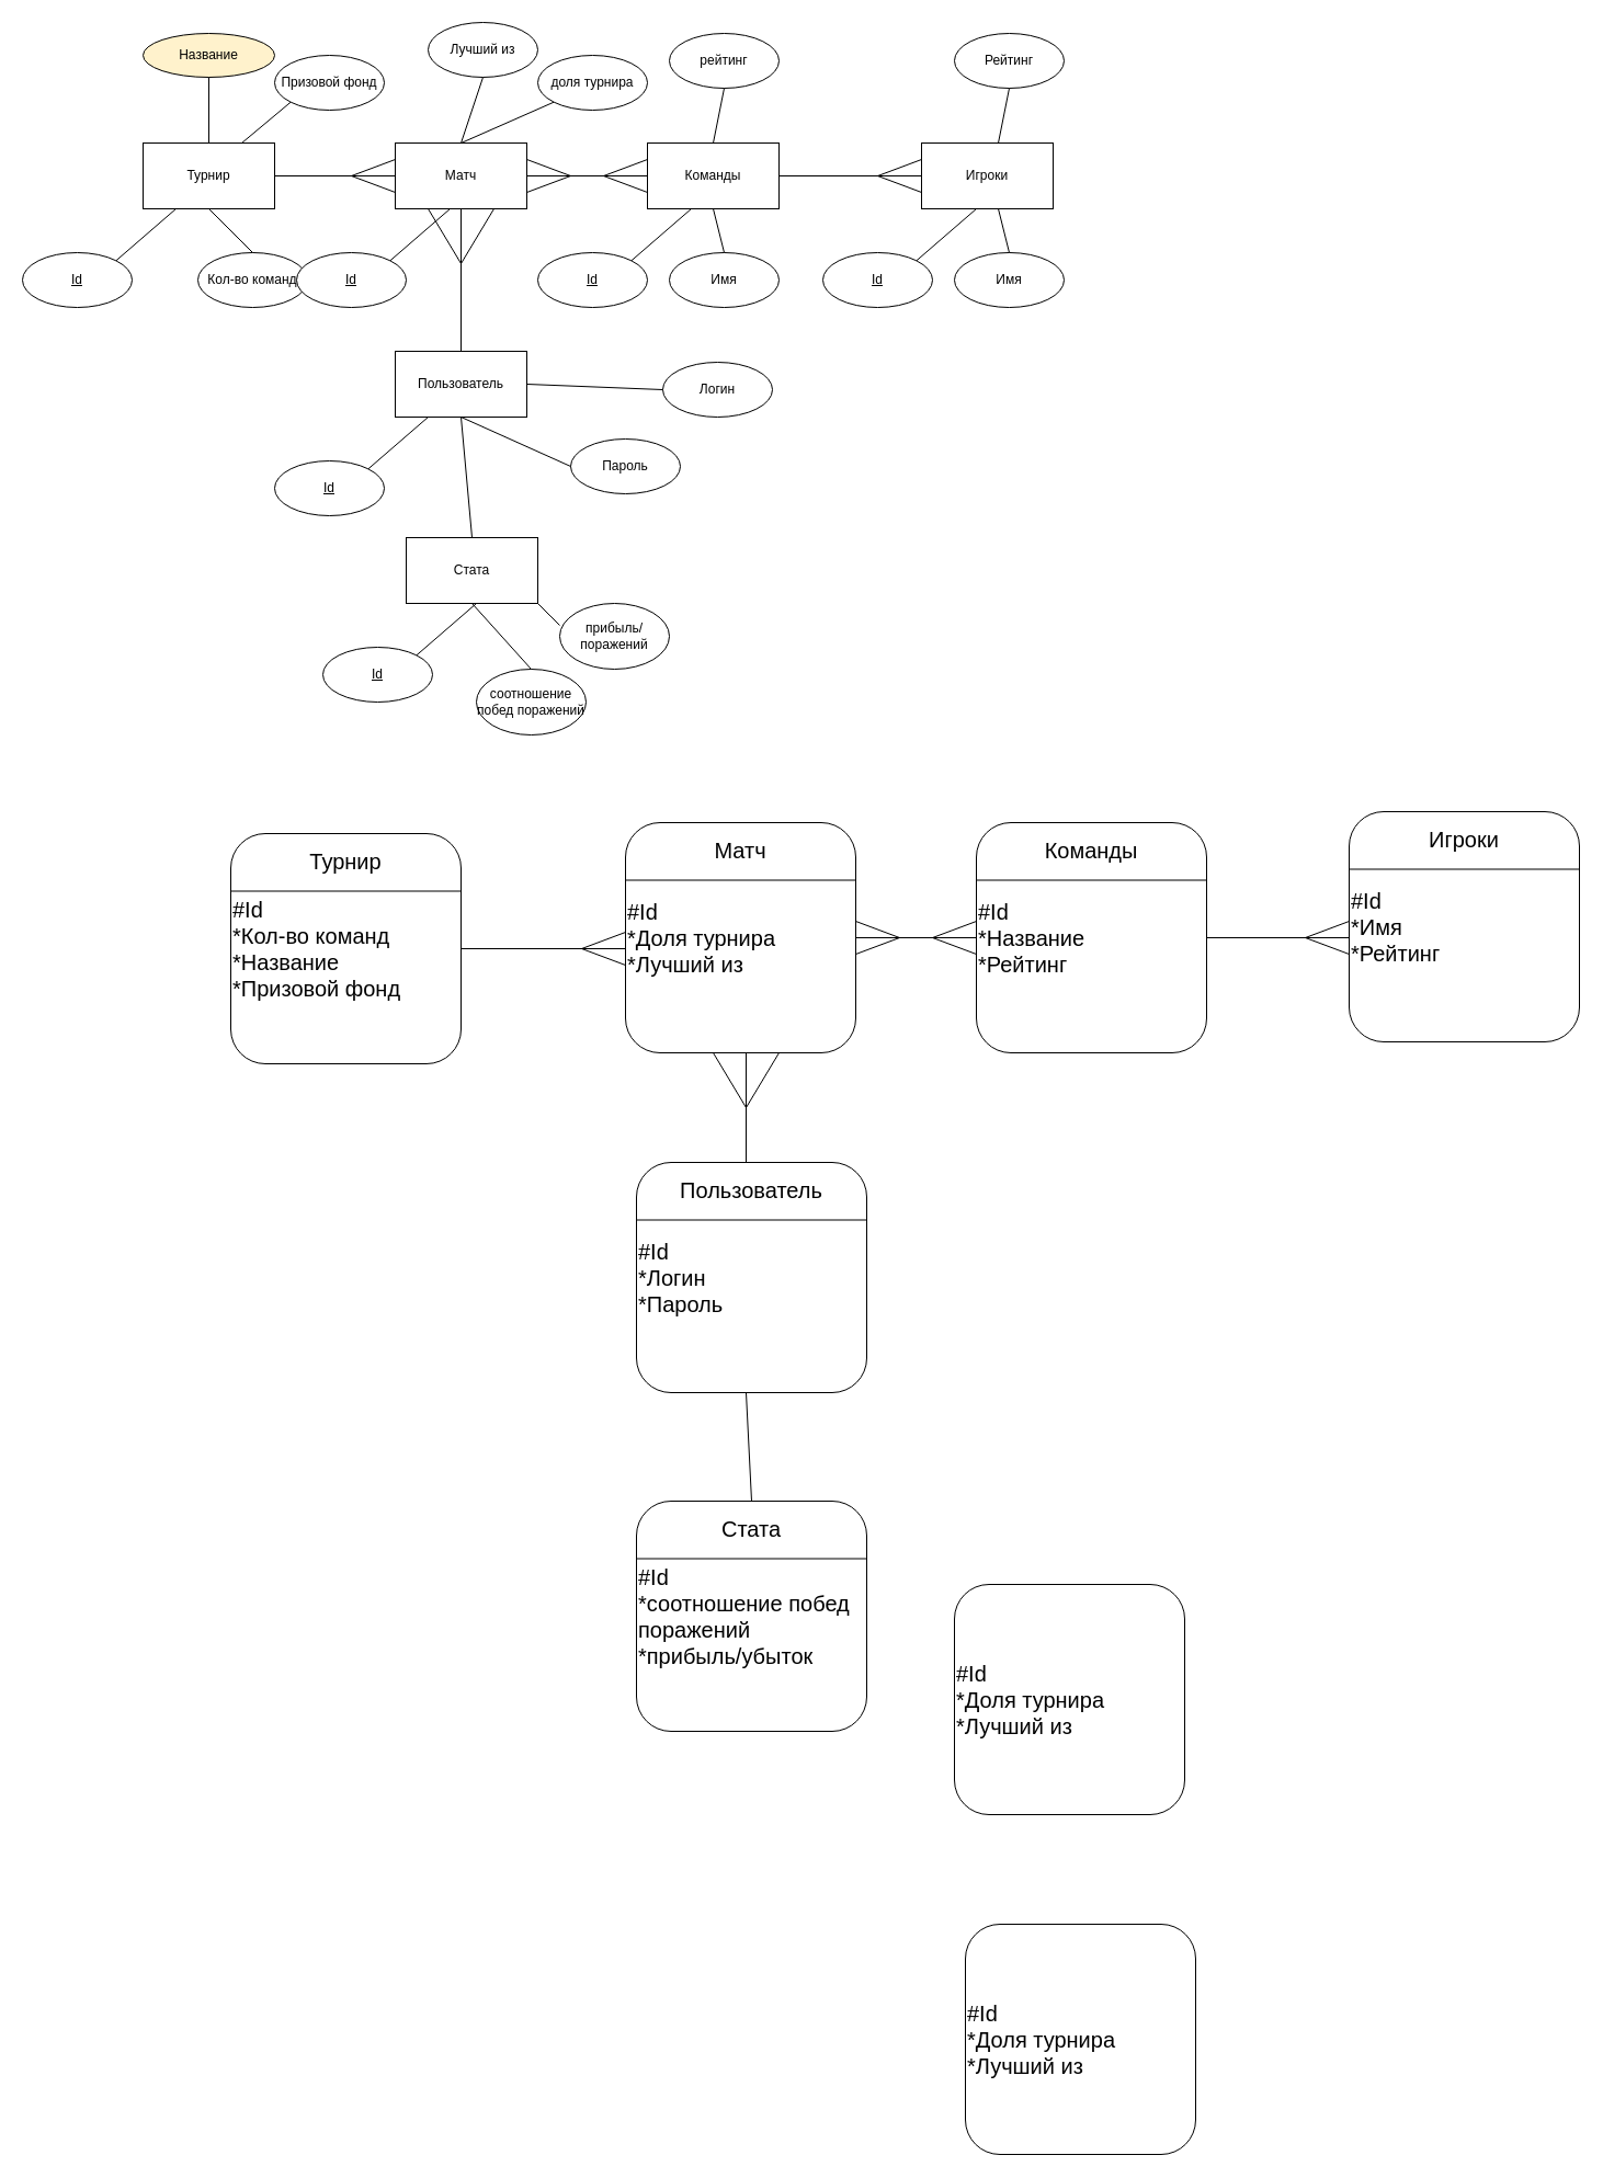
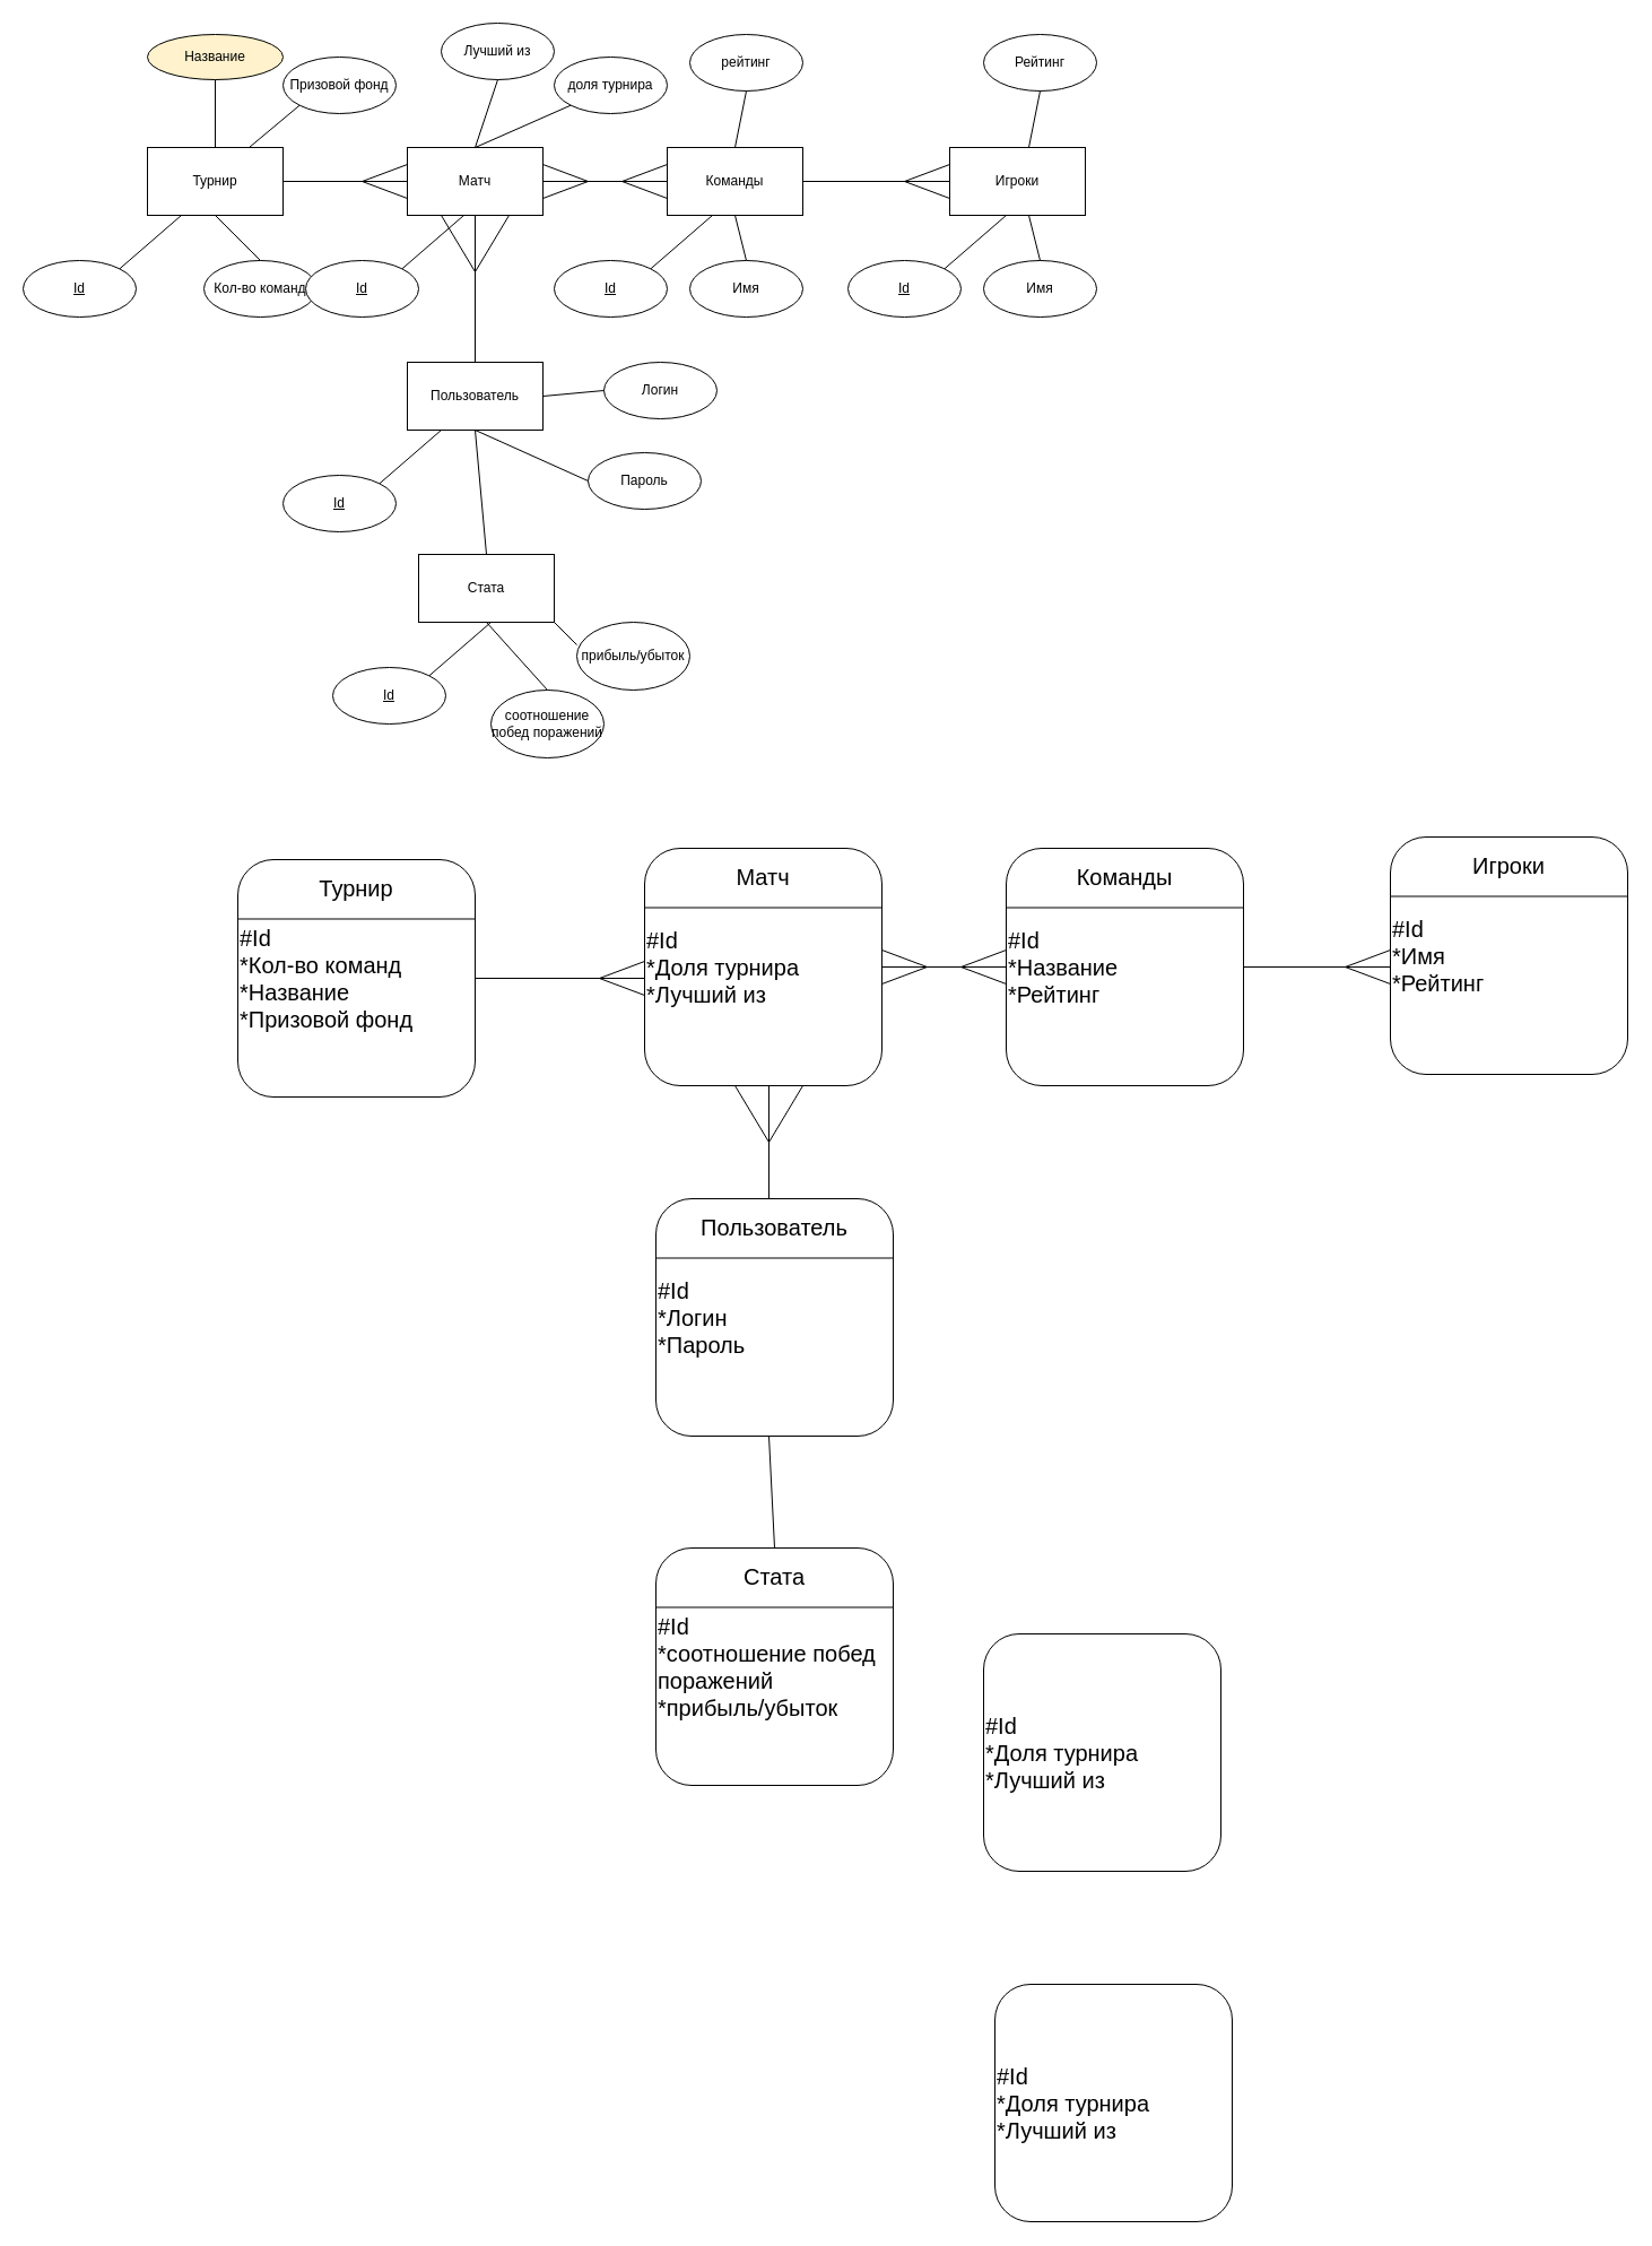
- <mxCell id="27" value="Логин" style="ellipse;whiteSpace=wrap;html=1;" vertex="1" parent="1"><mxGeometry x="604" y="330" width="100" height="50" as="geometry" /></mxCell>
+ <mxCell id="27" value="Логин" style="ellipse;whiteSpace=wrap;html=1;" vertex="1" parent="1"><mxGeometry x="534" y="320" width="100" height="50" as="geometry" /></mxCell>
- <mxCell id="44" value="прибыль/поражений" style="ellipse;whiteSpace=wrap;html=1;" vertex="1" parent="1"><mxGeometry x="510" y="550" width="100" height="60" as="geometry" /></mxCell>
+ <mxCell id="44" value="прибыль/убыток" style="ellipse;whiteSpace=wrap;html=1;" vertex="1" parent="1"><mxGeometry x="510" y="550" width="100" height="60" as="geometry" /></mxCell>
